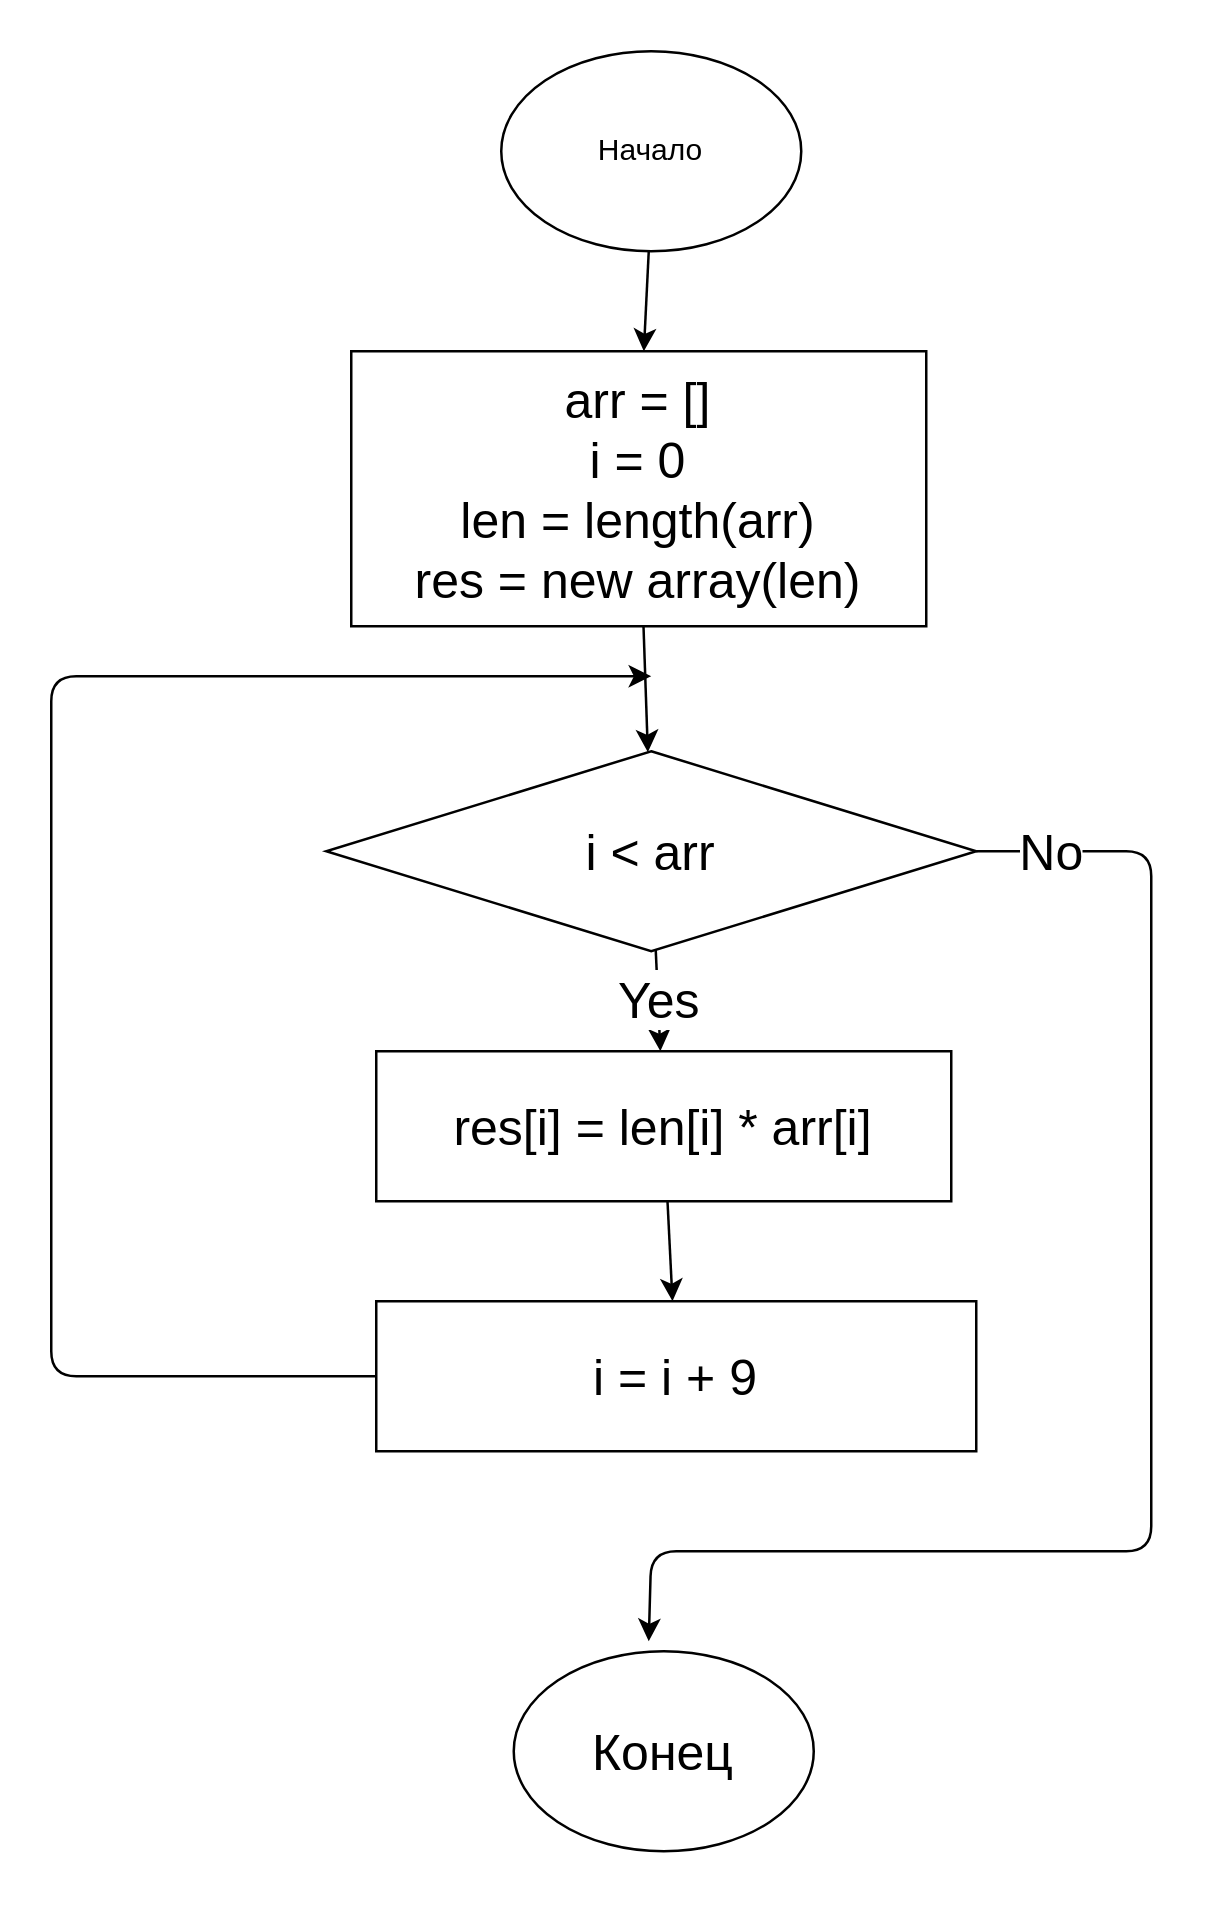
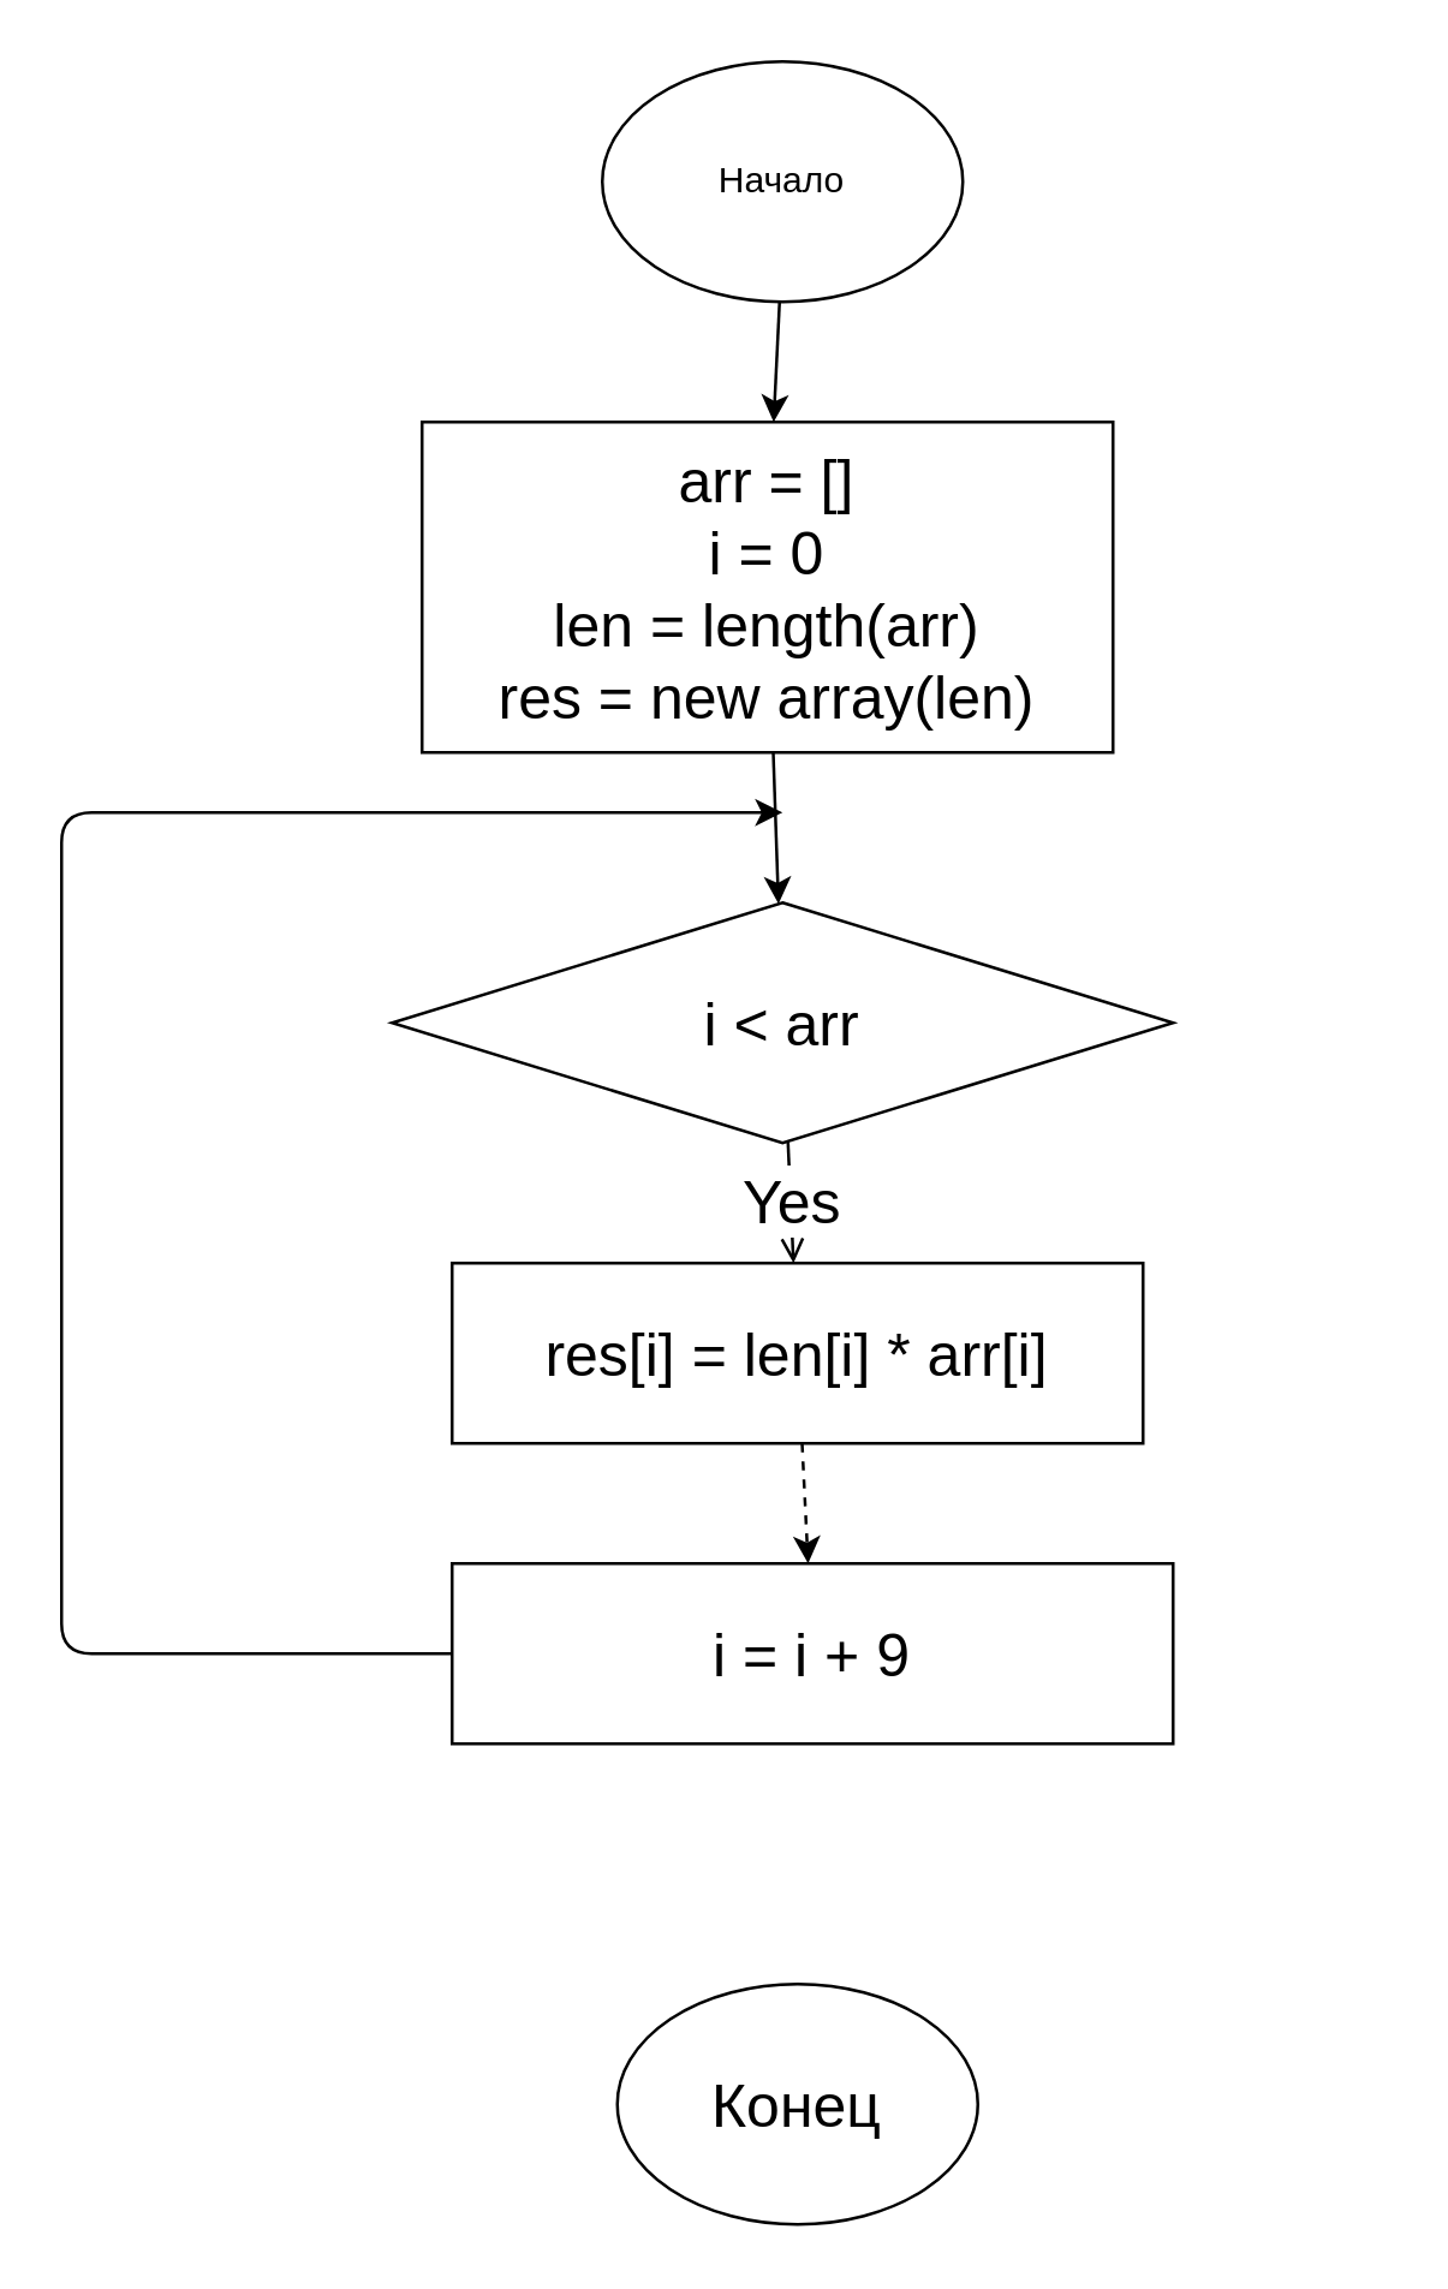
- <mxCell id="6" value="Yes" style="edgeStyle=none;html=1;fontSize=20;" edge="1" parent="1" source="8" target="10"><mxGeometry relative="1" as="geometry" /></mxCell>
+ <mxCell id="6" value="Yes" style="edgeStyle=none;html=1;fontSize=20;endArrow=open;" edge="1" parent="1" source="8" target="10"><mxGeometry relative="1" as="geometry" /></mxCell>
- <mxCell id="9" value="" style="edgeStyle=none;html=1;fontSize=20;" edge="1" parent="1" source="10" target="12"><mxGeometry relative="1" as="geometry" /></mxCell>
+ <mxCell id="9" value="" style="edgeStyle=none;html=1;fontSize=20;dashed=1;" edge="1" parent="1" source="10" target="12"><mxGeometry relative="1" as="geometry" /></mxCell>
- <mxCell id="7" value="No" style="edgeStyle=none;html=1;exitX=1;exitY=0.5;exitDx=0;exitDy=0;fontSize=20;entryX=0.45;entryY=-0.05;entryDx=0;entryDy=0;entryPerimeter=0;" edge="1" parent="1" source="8" target="13"><mxGeometry x="-0.898" relative="1" as="geometry"><mxPoint x="260" y="670" as="targetPoint" /><Array as="points"><mxPoint x="460" y="340" /><mxPoint x="460" y="620" /><mxPoint x="260" y="620" /></Array><mxPoint as="offset" /></mxGeometry></mxCell>
